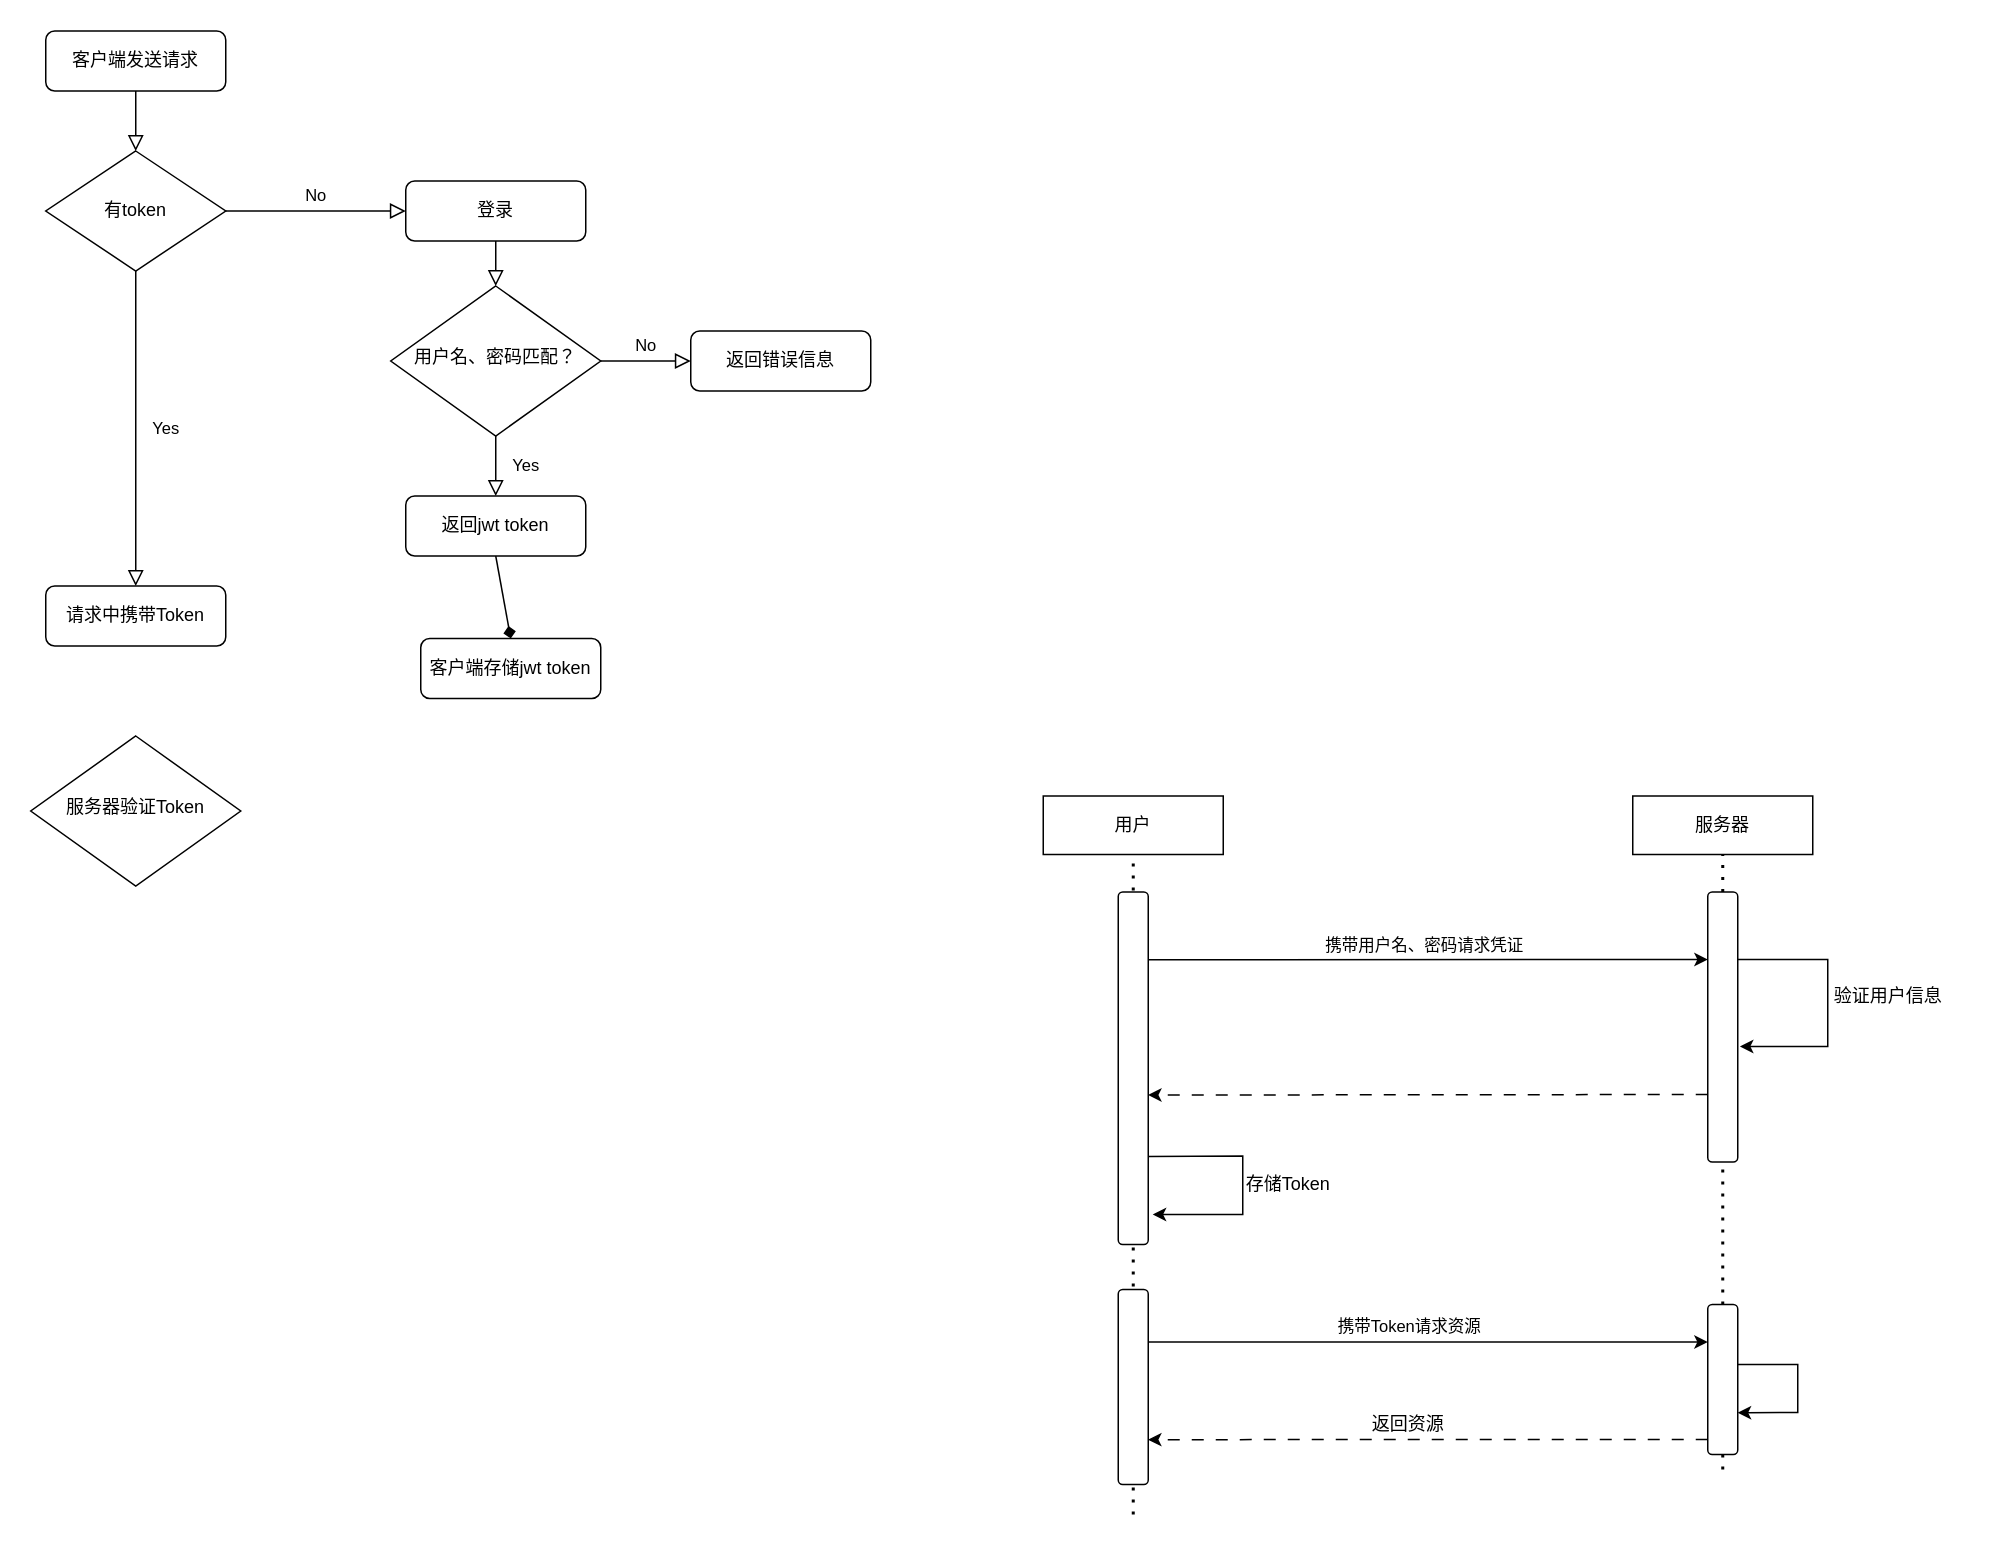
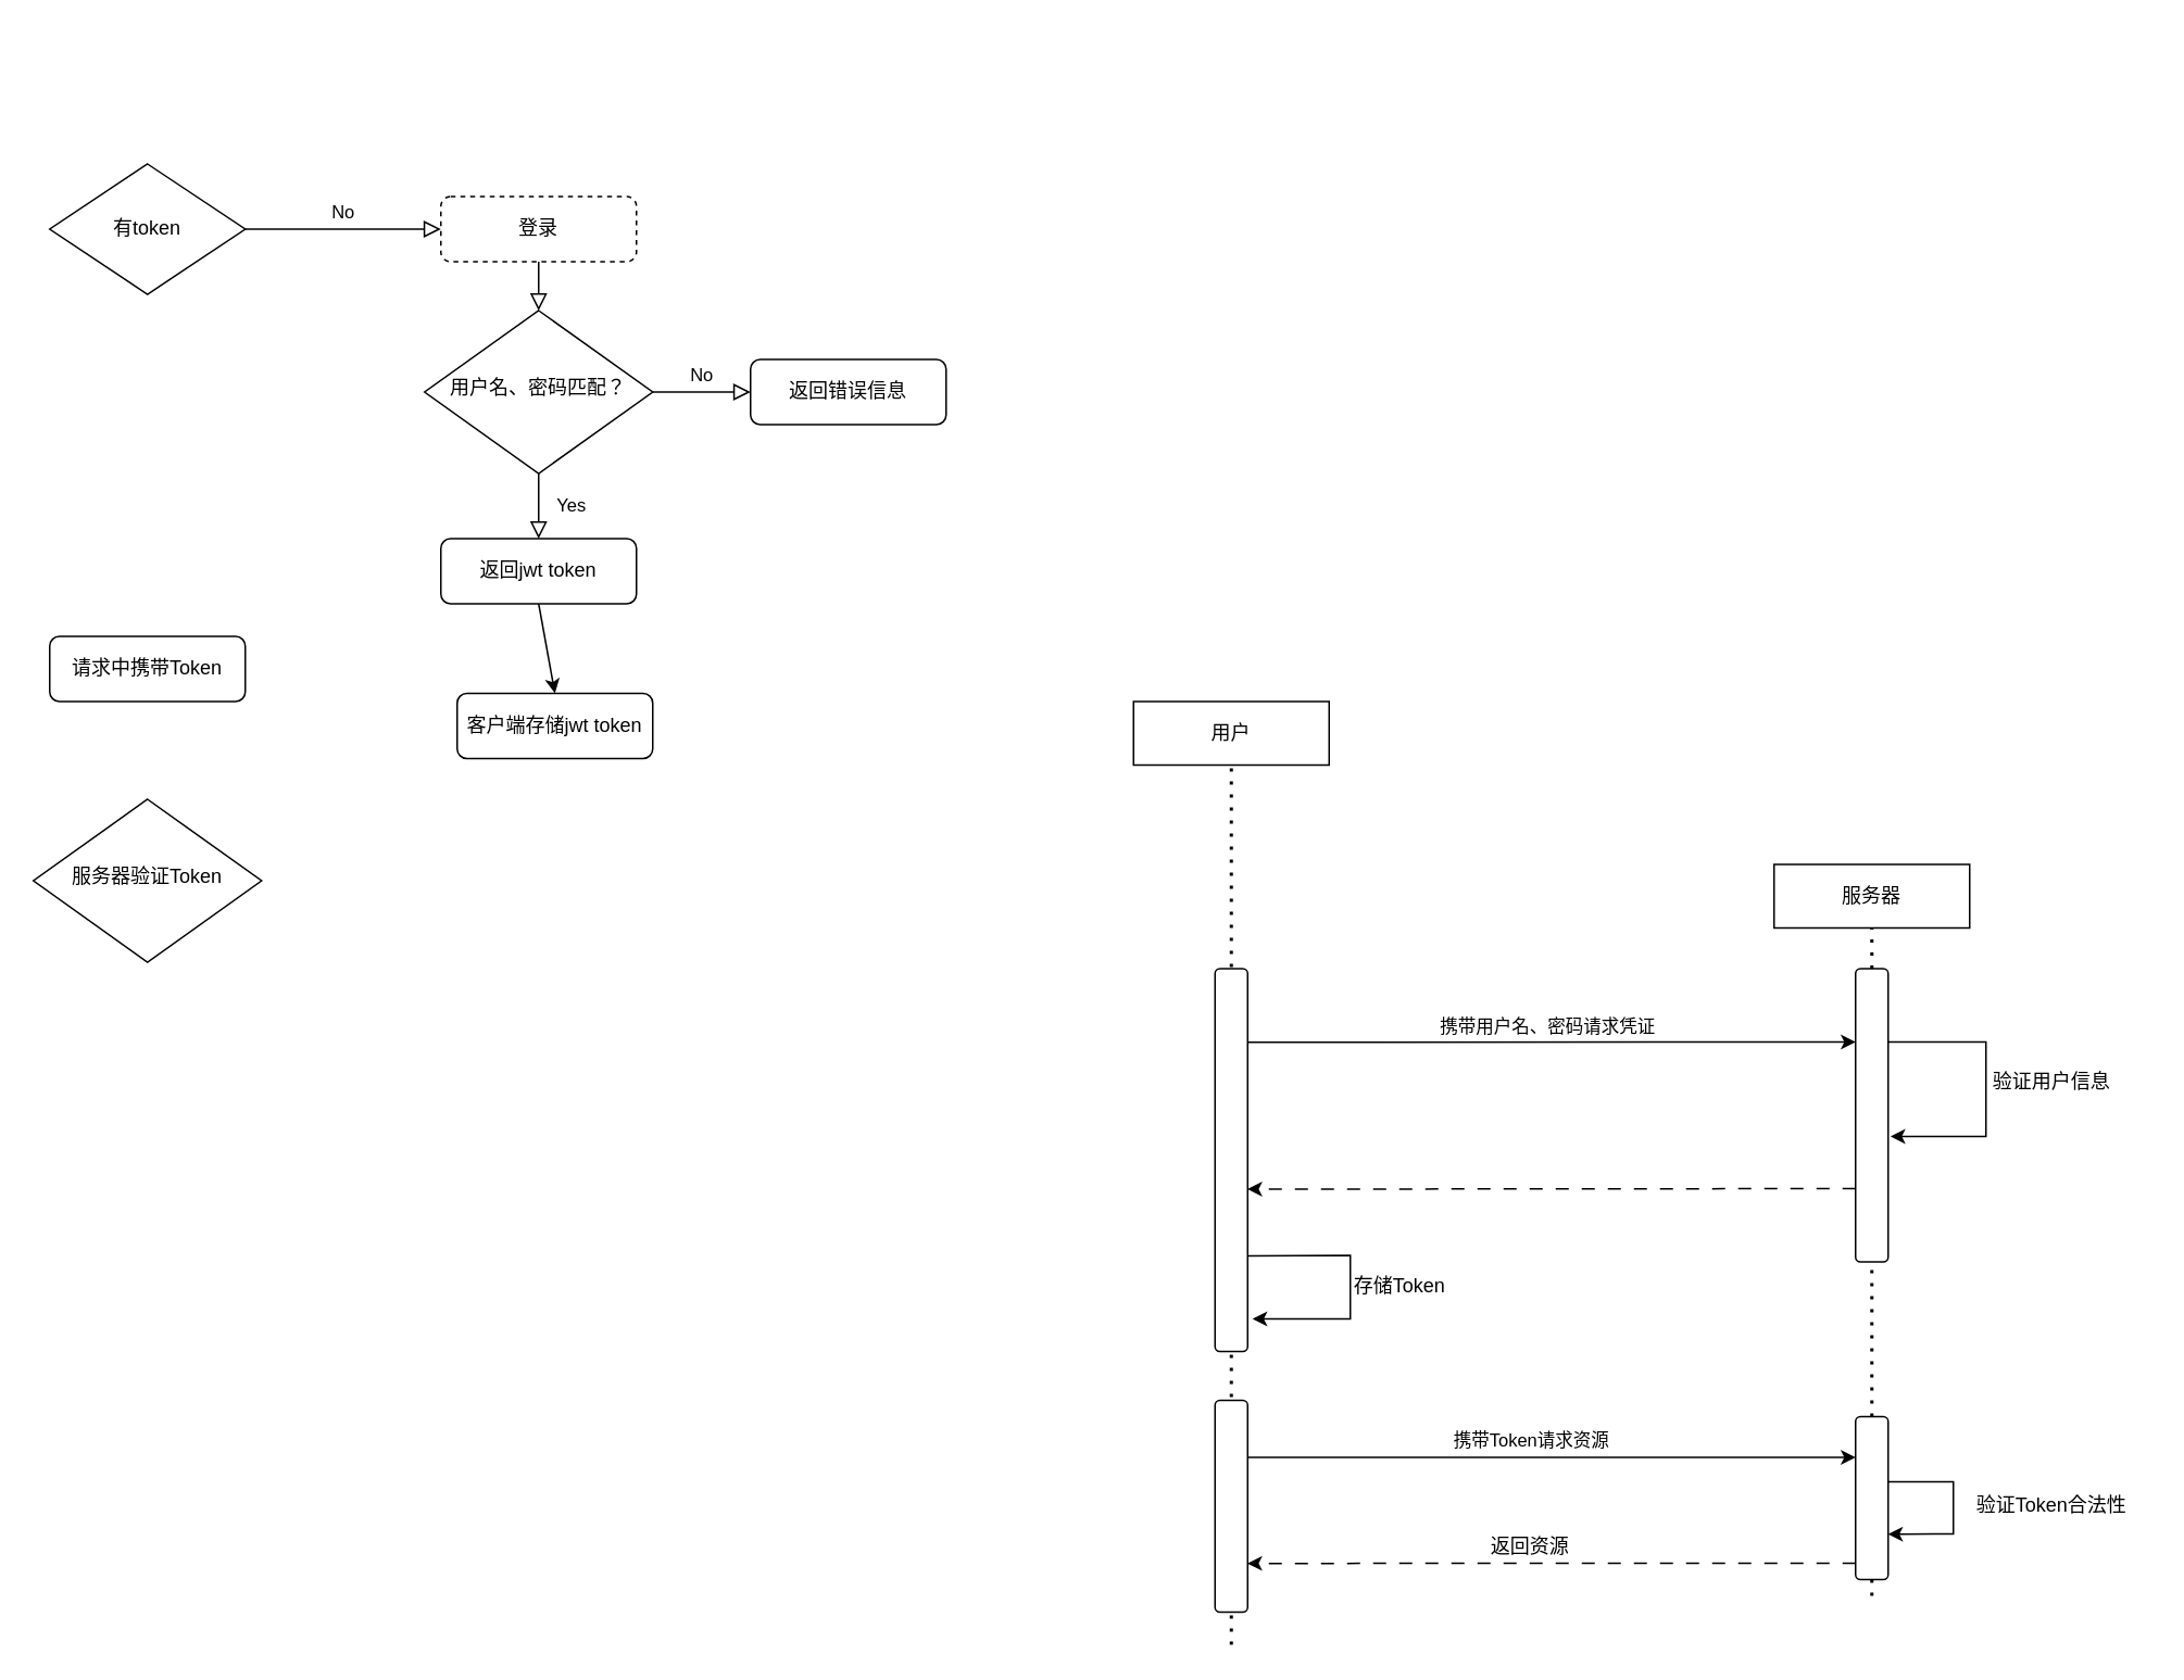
- <mxCell id="10" value="客户端发送请求" style="rounded=1;whiteSpace=wrap;html=1;fontSize=12;glass=0;strokeWidth=1;shadow=0;" vertex="1" parent="1"><mxGeometry x="30" y="20" width="120" height="40" as="geometry" /></mxCell>
- <mxCell id="13" value="" style="rounded=0;html=1;jettySize=auto;orthogonalLoop=1;fontSize=11;endArrow=block;endFill=0;endSize=8;strokeWidth=1;shadow=0;labelBackgroundColor=none;edgeStyle=orthogonalEdgeStyle;exitX=0.5;exitY=1;exitDx=0;exitDy=0;entryX=0.5;entryY=0;entryDx=0;entryDy=0;" edge="1" parent="1" source="10" target="11"><mxGeometry relative="1" as="geometry"><mxPoint x="340" y="170" as="sourcePoint" /><mxPoint x="340" y="220" as="targetPoint" /></mxGeometry></mxCell>
- <mxCell id="3" value="登录" style="rounded=1;whiteSpace=wrap;html=1;fontSize=12;glass=0;strokeWidth=1;shadow=0;" parent="1" vertex="1"><mxGeometry x="270" y="120" width="120" height="40" as="geometry" /></mxCell>
+ <mxCell id="3" value="登录" style="rounded=1;whiteSpace=wrap;html=1;fontSize=12;glass=0;strokeWidth=1;shadow=0;dashed=1;" parent="1" vertex="1"><mxGeometry x="270" y="120" width="120" height="40" as="geometry" /></mxCell>
- <mxCell id="14" value="Yes" style="rounded=0;html=1;jettySize=auto;orthogonalLoop=1;fontSize=11;endArrow=block;endFill=0;endSize=8;strokeWidth=1;shadow=0;labelBackgroundColor=none;edgeStyle=orthogonalEdgeStyle;exitX=0.5;exitY=1;exitDx=0;exitDy=0;entryX=0.5;entryY=0;entryDx=0;entryDy=0;" edge="1" parent="1" source="11" target="15"><mxGeometry y="20" relative="1" as="geometry"><mxPoint as="offset" /><mxPoint x="340" y="320" as="sourcePoint" /><mxPoint x="90" y="240" as="targetPoint" /></mxGeometry></mxCell>
- <mxCell id="9" value="" style="endArrow=diamond;html=1;rounded=0;exitX=0.5;exitY=1;exitDx=0;exitDy=0;entryX=0.5;entryY=0;entryDx=0;entryDy=0;" edge="1" parent="1" source="17" target="8"><mxGeometry width="50" height="50" relative="1" as="geometry"><mxPoint x="500" y="360" as="sourcePoint" /><mxPoint x="550" y="310" as="targetPoint" /></mxGeometry></mxCell>
+ <mxCell id="9" value="" style="endArrow=classic;html=1;rounded=0;exitX=0.5;exitY=1;exitDx=0;exitDy=0;entryX=0.5;entryY=0;entryDx=0;entryDy=0;" edge="1" parent="1" source="17" target="8"><mxGeometry width="50" height="50" relative="1" as="geometry"><mxPoint x="500" y="360" as="sourcePoint" /><mxPoint x="550" y="310" as="targetPoint" /></mxGeometry></mxCell>
- <mxCell id="18" value="用户" style="rounded=0;whiteSpace=wrap;html=1;" vertex="1" parent="1"><mxGeometry x="695" y="530" width="120" height="39" as="geometry" /></mxCell>
+ <mxCell id="18" value="用户" style="rounded=0;whiteSpace=wrap;html=1;" vertex="1" parent="1"><mxGeometry x="695" y="430" width="120" height="39" as="geometry" /></mxCell>
+ <mxCell id="38" value="验证Token合法性" style="text;html=1;align=center;verticalAlign=middle;resizable=0;points=[];autosize=1;strokeColor=none;fillColor=none;" vertex="1" parent="1"><mxGeometry x="1198" y="909" width="120" height="30" as="geometry" /></mxCell>
